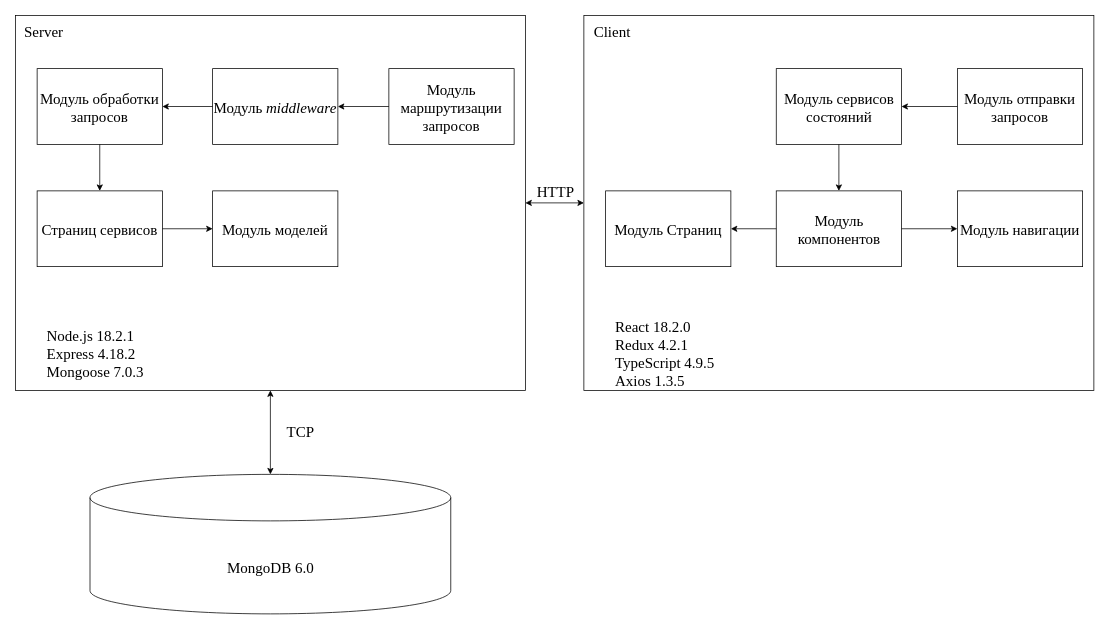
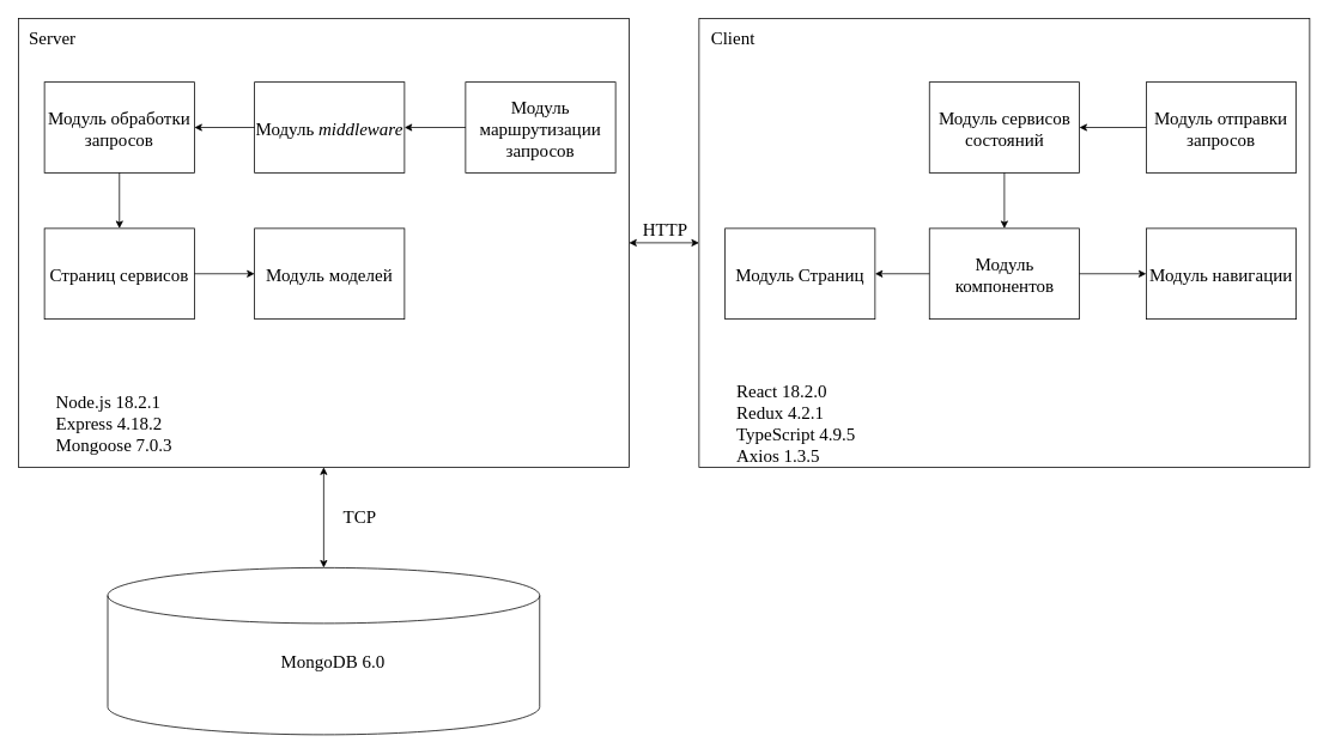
- <mxCell id="38" value="&lt;div style=&quot;font-size: 20px;&quot;&gt;&lt;span style=&quot;background-color: initial; font-size: 20px;&quot;&gt;&lt;font style=&quot;font-size: 20px;&quot;&gt;MongoDB 6.0&lt;/font&gt;&lt;/span&gt;&lt;/div&gt;" style="text;html=1;strokeColor=none;fillColor=none;align=center;verticalAlign=middle;whiteSpace=wrap;rounded=0;fontFamily=Times New Roman;fontSize=20;" parent="1" vertex="1"><mxGeometry x="236.5" y="706" width="247" height="99" as="geometry" /></mxCell>
+ <mxCell id="38" value="&lt;div style=&quot;font-size: 20px;&quot;&gt;&lt;span style=&quot;background-color: initial; font-size: 20px;&quot;&gt;&lt;font style=&quot;font-size: 20px;&quot;&gt;MongoDB 6.0&lt;/font&gt;&lt;/span&gt;&lt;/div&gt;" style="text;html=1;strokeColor=none;fillColor=none;align=center;verticalAlign=middle;whiteSpace=wrap;rounded=0;fontFamily=Times New Roman;fontSize=20;" parent="1" vertex="1"><mxGeometry x="246.5" y="686" width="247" height="99" as="geometry" /></mxCell>
